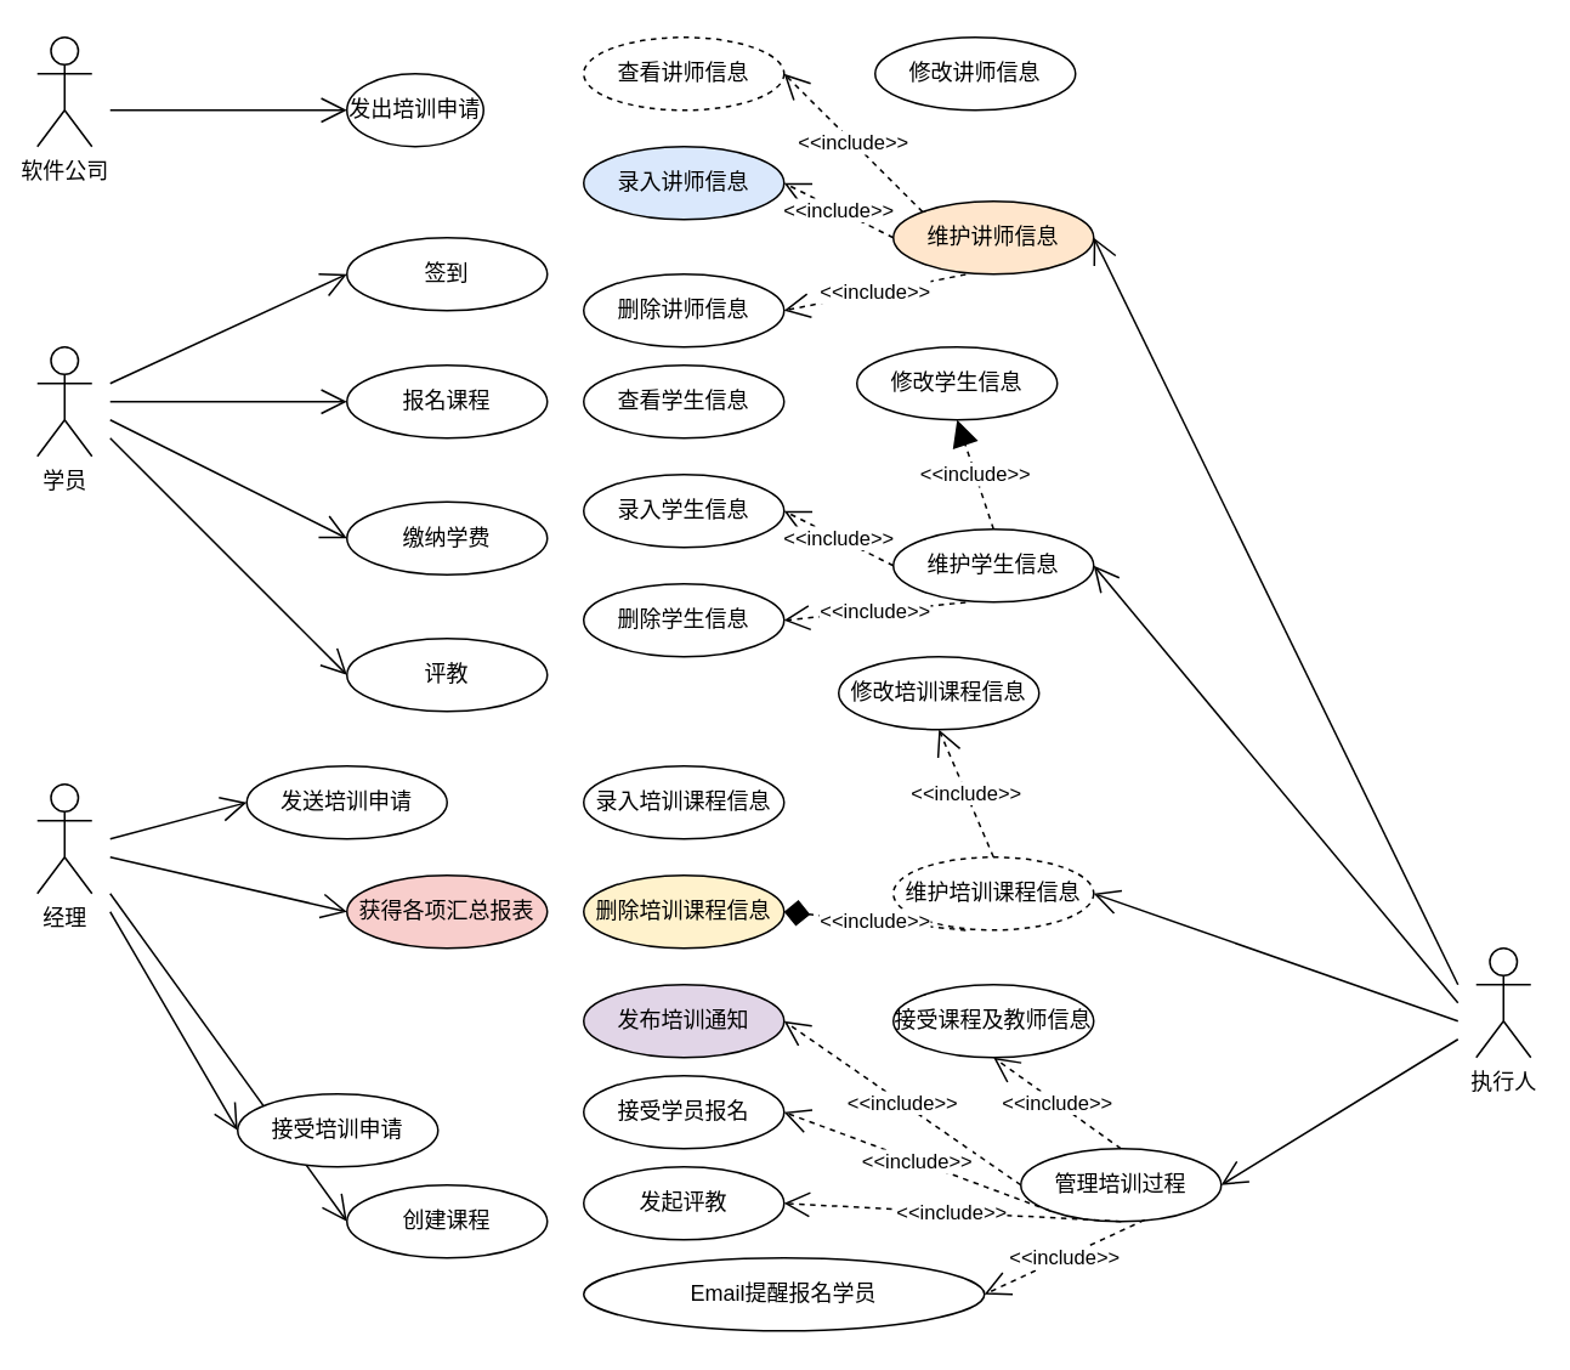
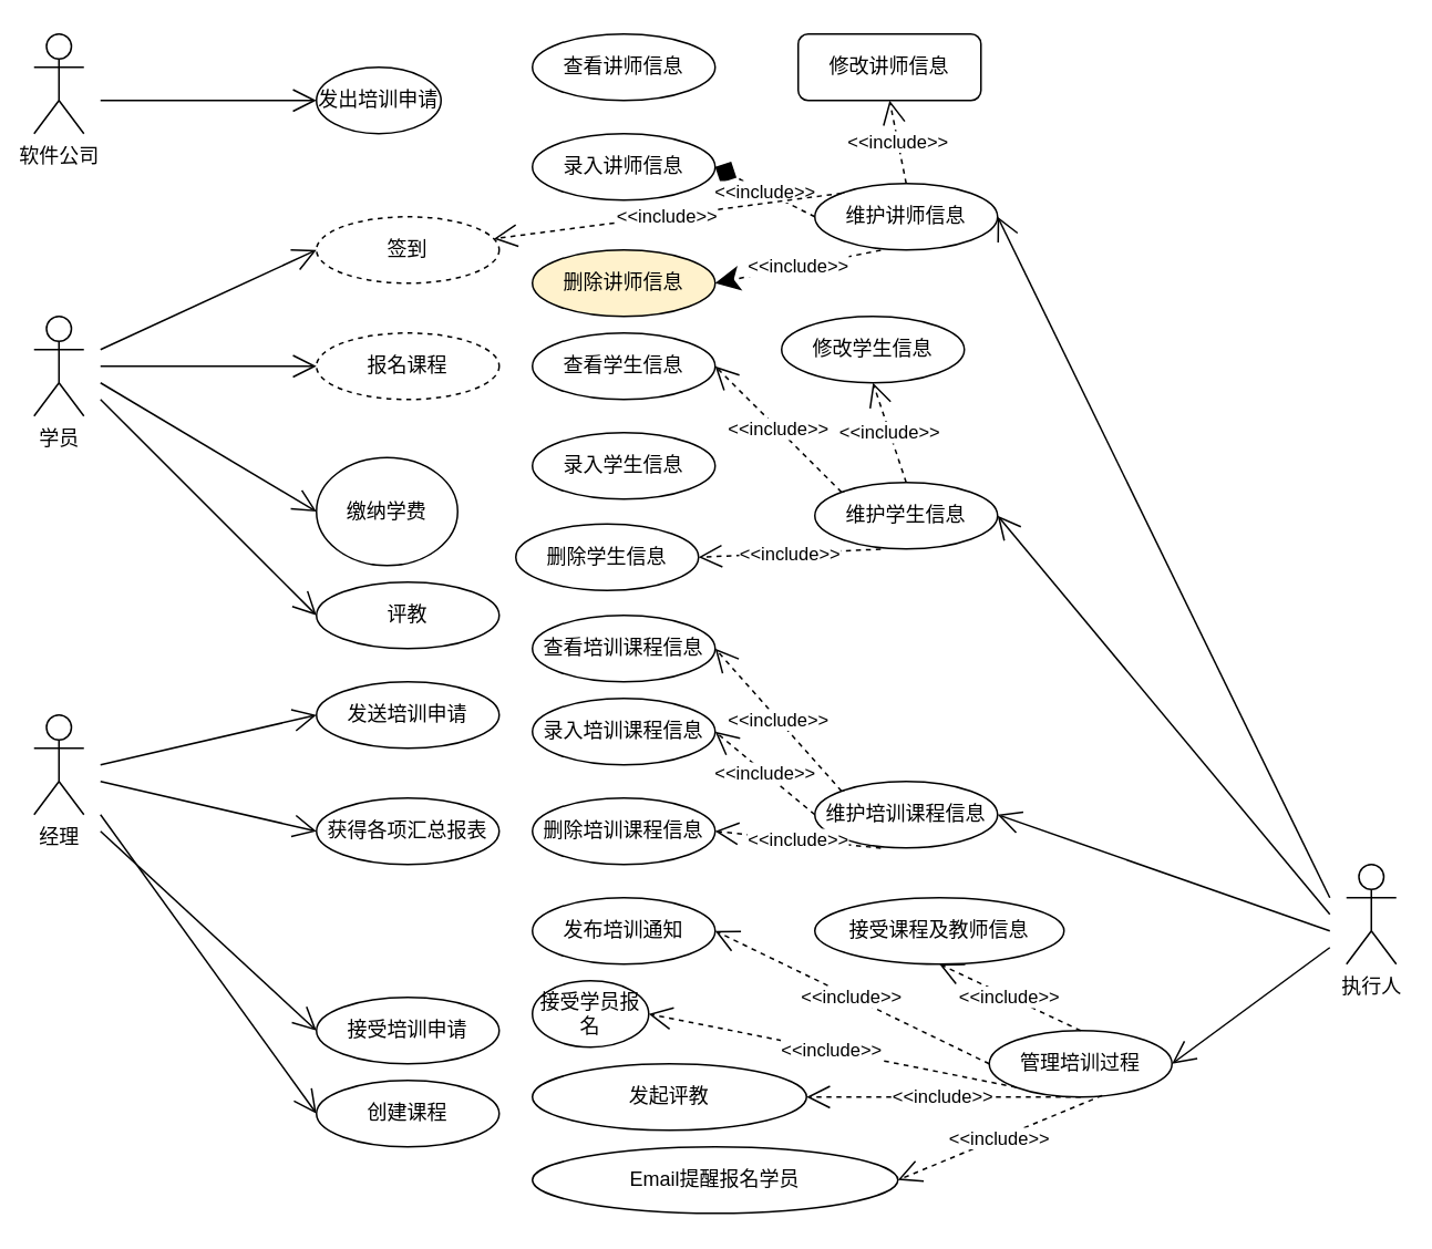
- <mxCell id="16" value="查看讲师信息" style="ellipse;whiteSpace=wrap;html=1;dashed=1;" parent="1" vertex="1"><mxGeometry x="320" y="20" width="110" height="40" as="geometry" /></mxCell>
+ <mxCell id="16" value="查看讲师信息" style="ellipse;whiteSpace=wrap;html=1;" parent="1" vertex="1"><mxGeometry x="320" y="20" width="110" height="40" as="geometry" /></mxCell>
- <mxCell id="18" value="修改讲师信息" style="ellipse;whiteSpace=wrap;html=1;" parent="1" vertex="1"><mxGeometry x="480" y="20" width="110" height="40" as="geometry" /></mxCell>
+ <mxCell id="18" value="修改讲师信息" style="whiteSpace=wrap;html=1;rounded=1;" parent="1" vertex="1"><mxGeometry x="480" y="20" width="110" height="40" as="geometry" /></mxCell>
- <mxCell id="15" value="&amp;lt;&amp;lt;include&amp;gt;&amp;gt;" style="endArrow=open;endSize=12;dashed=1;html=1;rounded=0;entryX=1;entryY=0.5;entryDx=0;entryDy=0;exitX=0;exitY=0;exitDx=0;exitDy=0;" parent="1" source="7" target="16" edge="1"><mxGeometry width="160" relative="1" as="geometry"><mxPoint x="510" y="110" as="sourcePoint" /><mxPoint x="480" y="40" as="targetPoint" /></mxGeometry></mxCell>
+ <mxCell id="15" value="&amp;lt;&amp;lt;include&amp;gt;&amp;gt;" style="endArrow=open;endSize=12;dashed=1;html=1;rounded=0;exitX=0;exitY=0;exitDx=0;exitDy=0;" parent="1" source="7" target="43" edge="1"><mxGeometry width="160" relative="1" as="geometry"><mxPoint x="510" y="110" as="sourcePoint" /><mxPoint x="480" y="40" as="targetPoint" /></mxGeometry></mxCell>
+ <mxCell id="17" value="&amp;lt;&amp;lt;include&amp;gt;&amp;gt;" style="endArrow=open;endSize=12;dashed=1;html=1;rounded=0;exitX=0.5;exitY=0;exitDx=0;exitDy=0;entryX=0.5;entryY=1;entryDx=0;entryDy=0;" parent="1" source="7" target="18" edge="1"><mxGeometry width="160" relative="1" as="geometry"><mxPoint x="720" y="-30" as="sourcePoint" /><mxPoint x="590" y="-30" as="targetPoint" /></mxGeometry></mxCell>
- <mxCell id="12" value="录入讲师信息" style="ellipse;whiteSpace=wrap;html=1;fillColor=#dae8fc;" parent="1" vertex="1"><mxGeometry x="320" y="80" width="110" height="40" as="geometry" /></mxCell>
+ <mxCell id="12" value="录入讲师信息" style="ellipse;whiteSpace=wrap;html=1;" parent="1" vertex="1"><mxGeometry x="320" y="80" width="110" height="40" as="geometry" /></mxCell>
- <mxCell id="11" value="&amp;lt;&amp;lt;include&amp;gt;&amp;gt;" style="endArrow=open;endSize=12;dashed=1;html=1;rounded=0;exitX=0;exitY=0.5;exitDx=0;exitDy=0;entryX=1;entryY=0.5;entryDx=0;entryDy=0;" parent="1" source="7" target="12" edge="1"><mxGeometry width="160" relative="1" as="geometry"><mxPoint x="250" y="190" as="sourcePoint" /><mxPoint x="360" y="130" as="targetPoint" /></mxGeometry></mxCell>
+ <mxCell id="11" value="&amp;lt;&amp;lt;include&amp;gt;&amp;gt;" style="endArrow=diamond;endSize=12;dashed=1;html=1;rounded=0;exitX=0;exitY=0.5;exitDx=0;exitDy=0;entryX=1;entryY=0.5;entryDx=0;entryDy=0;" parent="1" source="7" target="12" edge="1"><mxGeometry width="160" relative="1" as="geometry"><mxPoint x="250" y="190" as="sourcePoint" /><mxPoint x="360" y="130" as="targetPoint" /></mxGeometry></mxCell>
- <mxCell id="7" value="维护讲师信息" style="ellipse;whiteSpace=wrap;html=1;fillColor=#ffe6cc;" parent="1" vertex="1"><mxGeometry x="490" y="110" width="110" height="40" as="geometry" /></mxCell>
+ <mxCell id="7" value="维护讲师信息" style="ellipse;whiteSpace=wrap;html=1;" parent="1" vertex="1"><mxGeometry x="490" y="110" width="110" height="40" as="geometry" /></mxCell>
- <mxCell id="43" value="签到" style="ellipse;whiteSpace=wrap;html=1;" parent="1" vertex="1"><mxGeometry x="190" y="130" width="110" height="40" as="geometry" /></mxCell>
+ <mxCell id="43" value="签到" style="ellipse;whiteSpace=wrap;html=1;dashed=1;" parent="1" vertex="1"><mxGeometry x="190" y="130" width="110" height="40" as="geometry" /></mxCell>
- <mxCell id="13" value="&amp;lt;&amp;lt;include&amp;gt;&amp;gt;" style="endArrow=open;endSize=12;dashed=1;html=1;rounded=0;exitX=0.361;exitY=1.004;exitDx=0;exitDy=0;exitPerimeter=0;entryX=1;entryY=0.5;entryDx=0;entryDy=0;" parent="1" source="7" target="14" edge="1"><mxGeometry width="160" relative="1" as="geometry"><mxPoint x="550" y="200" as="sourcePoint" /><mxPoint x="420" y="200" as="targetPoint" /></mxGeometry></mxCell>
+ <mxCell id="13" value="&amp;lt;&amp;lt;include&amp;gt;&amp;gt;" style="endArrow=classic;endSize=12;dashed=1;html=1;rounded=0;exitX=0.361;exitY=1.004;exitDx=0;exitDy=0;exitPerimeter=0;entryX=1;entryY=0.5;entryDx=0;entryDy=0;" parent="1" source="7" target="14" edge="1"><mxGeometry width="160" relative="1" as="geometry"><mxPoint x="550" y="200" as="sourcePoint" /><mxPoint x="420" y="200" as="targetPoint" /></mxGeometry></mxCell>
- <mxCell id="14" value="删除讲师信息" style="ellipse;whiteSpace=wrap;html=1;" parent="1" vertex="1"><mxGeometry x="320" y="150" width="110" height="40" as="geometry" /></mxCell>
+ <mxCell id="14" value="删除讲师信息" style="ellipse;whiteSpace=wrap;html=1;fillColor=#fff2cc;" parent="1" vertex="1"><mxGeometry x="320" y="150" width="110" height="40" as="geometry" /></mxCell>
- <mxCell id="39" value="报名课程" style="ellipse;whiteSpace=wrap;html=1;" parent="1" vertex="1"><mxGeometry x="190" y="200" width="110" height="40" as="geometry" /></mxCell>
+ <mxCell id="39" value="报名课程" style="ellipse;whiteSpace=wrap;html=1;dashed=1;" parent="1" vertex="1"><mxGeometry x="190" y="200" width="110" height="40" as="geometry" /></mxCell>
- <mxCell id="26" value="&amp;lt;&amp;lt;include&amp;gt;&amp;gt;" style="endArrow=block;endSize=12;dashed=1;html=1;rounded=0;exitX=0.5;exitY=0;exitDx=0;exitDy=0;entryX=0.5;entryY=1;entryDx=0;entryDy=0;" parent="1" source="19" target="27" edge="1"><mxGeometry width="160" relative="1" as="geometry"><mxPoint x="720" y="150" as="sourcePoint" /><mxPoint x="590" y="150" as="targetPoint" /></mxGeometry></mxCell>
+ <mxCell id="26" value="&amp;lt;&amp;lt;include&amp;gt;&amp;gt;" style="endArrow=open;endSize=12;dashed=1;html=1;rounded=0;exitX=0.5;exitY=0;exitDx=0;exitDy=0;entryX=0.5;entryY=1;entryDx=0;entryDy=0;" parent="1" source="19" target="27" edge="1"><mxGeometry width="160" relative="1" as="geometry"><mxPoint x="720" y="150" as="sourcePoint" /><mxPoint x="590" y="150" as="targetPoint" /></mxGeometry></mxCell>
+ <mxCell id="24" value="&amp;lt;&amp;lt;include&amp;gt;&amp;gt;" style="endArrow=open;endSize=12;dashed=1;html=1;rounded=0;entryX=1;entryY=0.5;entryDx=0;entryDy=0;exitX=0;exitY=0;exitDx=0;exitDy=0;" parent="1" source="19" target="25" edge="1"><mxGeometry width="160" relative="1" as="geometry"><mxPoint x="510" as="sourcePoint" y="290" /><mxPoint x="480" y="220" as="targetPoint" /></mxGeometry></mxCell>
- <mxCell id="5" value="缴纳学费" style="ellipse;whiteSpace=wrap;html=1;" parent="1" vertex="1"><mxGeometry x="190" y="275" width="110" height="40" as="geometry" /></mxCell>
+ <mxCell id="5" value="缴纳学费" style="ellipse;whiteSpace=wrap;html=1;" parent="1" vertex="1"><mxGeometry x="190" y="275" width="85" height="65" as="geometry" /></mxCell>
- <mxCell id="20" value="&amp;lt;&amp;lt;include&amp;gt;&amp;gt;" style="endArrow=open;endSize=12;dashed=1;html=1;rounded=0;exitX=0;exitY=0.5;exitDx=0;exitDy=0;entryX=1;entryY=0.5;entryDx=0;entryDy=0;" parent="1" source="19" target="21" edge="1"><mxGeometry width="160" relative="1" as="geometry"><mxPoint x="250" y="370" as="sourcePoint" /><mxPoint x="360" y="310" as="targetPoint" /></mxGeometry></mxCell>
- <mxCell id="23" value="删除学生信息" style="ellipse;whiteSpace=wrap;html=1;" parent="1" vertex="1"><mxGeometry x="320" y="320" width="110" height="40" as="geometry" /></mxCell>
+ <mxCell id="23" value="删除学生信息" style="ellipse;whiteSpace=wrap;html=1;" parent="1" vertex="1"><mxGeometry x="310" y="315" width="110" height="40" as="geometry" /></mxCell>
- <mxCell id="36" value="修改培训课程信息" style="ellipse;whiteSpace=wrap;html=1;" parent="1" vertex="1"><mxGeometry x="460" y="360" width="110" height="40" as="geometry" /></mxCell>
+ <mxCell id="34" value="查看培训课程信息" style="ellipse;whiteSpace=wrap;html=1;" parent="1" vertex="1"><mxGeometry x="320" y="370" width="110" height="40" as="geometry" /></mxCell>
+ <mxCell id="33" value="&amp;lt;&amp;lt;include&amp;gt;&amp;gt;" style="endArrow=open;endSize=12;dashed=1;html=1;rounded=0;entryX=1;entryY=0.5;entryDx=0;entryDy=0;exitX=0;exitY=0;exitDx=0;exitDy=0;" parent="1" source="28" target="34" edge="1"><mxGeometry width="160" relative="1" as="geometry"><mxPoint x="480" y="470" as="sourcePoint" /><mxPoint x="450" y="400" as="targetPoint" /></mxGeometry></mxCell>
- <mxCell id="35" value="&amp;lt;&amp;lt;include&amp;gt;&amp;gt;" style="endArrow=open;endSize=12;dashed=1;html=1;rounded=0;exitX=0.5;exitY=0;exitDx=0;exitDy=0;entryX=0.5;entryY=1;entryDx=0;entryDy=0;" parent="1" source="28" target="36" edge="1"><mxGeometry width="160" relative="1" as="geometry"><mxPoint x="690" y="330" as="sourcePoint" /><mxPoint x="560" y="330" as="targetPoint" /></mxGeometry></mxCell>
- <mxCell id="55" value="发送培训申请" style="ellipse;whiteSpace=wrap;html=1;" parent="1" vertex="1"><mxGeometry x="135" y="420" width="110" height="40" as="geometry" /></mxCell>
+ <mxCell id="55" value="发送培训申请" style="ellipse;whiteSpace=wrap;html=1;" parent="1" vertex="1"><mxGeometry x="190" y="410" width="110" height="40" as="geometry" /></mxCell>
+ <mxCell id="29" value="&amp;lt;&amp;lt;include&amp;gt;&amp;gt;" style="endArrow=open;endSize=12;dashed=1;html=1;rounded=0;exitX=0;exitY=0.5;exitDx=0;exitDy=0;entryX=1;entryY=0.5;entryDx=0;entryDy=0;" parent="1" source="28" target="30" edge="1"><mxGeometry width="160" relative="1" as="geometry"><mxPoint x="220" y="550" as="sourcePoint" /><mxPoint x="330" y="490" as="targetPoint" /></mxGeometry></mxCell>
- <mxCell id="28" value="维护培训课程信息" style="ellipse;whiteSpace=wrap;html=1;dashed=1;" parent="1" vertex="1"><mxGeometry x="490" y="470" width="110" height="40" as="geometry" /></mxCell>
+ <mxCell id="28" value="维护培训课程信息" style="ellipse;whiteSpace=wrap;html=1;" parent="1" vertex="1"><mxGeometry x="490" y="470" width="110" height="40" as="geometry" /></mxCell>
- <mxCell id="57" value="获得各项汇总报表" style="ellipse;whiteSpace=wrap;html=1;fillColor=#f8cecc;" parent="1" vertex="1"><mxGeometry x="190" y="480" width="110" height="40" as="geometry" /></mxCell>
+ <mxCell id="57" value="获得各项汇总报表" style="ellipse;whiteSpace=wrap;html=1;" parent="1" vertex="1"><mxGeometry x="190" y="480" width="110" height="40" as="geometry" /></mxCell>
- <mxCell id="32" value="删除培训课程信息" style="ellipse;whiteSpace=wrap;html=1;fillColor=#fff2cc;" parent="1" vertex="1"><mxGeometry x="320" y="480" width="110" height="40" as="geometry" /></mxCell>
+ <mxCell id="32" value="删除培训课程信息" style="ellipse;whiteSpace=wrap;html=1;" parent="1" vertex="1"><mxGeometry x="320" y="480" width="110" height="40" as="geometry" /></mxCell>
- <mxCell id="31" value="&amp;lt;&amp;lt;include&amp;gt;&amp;gt;" style="endArrow=diamond;endSize=12;dashed=1;html=1;rounded=0;exitX=0.361;exitY=1.004;exitDx=0;exitDy=0;exitPerimeter=0;entryX=1;entryY=0.5;entryDx=0;entryDy=0;" parent="1" source="28" target="32" edge="1"><mxGeometry width="160" relative="1" as="geometry"><mxPoint x="520" y="560" as="sourcePoint" /><mxPoint x="390" y="560" as="targetPoint" /></mxGeometry></mxCell>
+ <mxCell id="31" value="&amp;lt;&amp;lt;include&amp;gt;&amp;gt;" style="endArrow=open;endSize=12;dashed=1;html=1;rounded=0;exitX=0.361;exitY=1.004;exitDx=0;exitDy=0;exitPerimeter=0;entryX=1;entryY=0.5;entryDx=0;entryDy=0;" parent="1" source="28" target="32" edge="1"><mxGeometry width="160" relative="1" as="geometry"><mxPoint x="520" y="560" as="sourcePoint" /><mxPoint x="390" y="560" as="targetPoint" /></mxGeometry></mxCell>
- <mxCell id="49" value="发布培训通知" style="ellipse;whiteSpace=wrap;html=1;fillColor=#e1d5e7;" parent="1" vertex="1"><mxGeometry x="320" y="540" width="110" height="40" as="geometry" /></mxCell>
+ <mxCell id="49" value="发布培训通知" style="ellipse;whiteSpace=wrap;html=1;" parent="1" vertex="1"><mxGeometry x="320" y="540" width="110" height="40" as="geometry" /></mxCell>
- <mxCell id="61" value="接受课程及教师信息" style="ellipse;whiteSpace=wrap;html=1;" parent="1" vertex="1"><mxGeometry x="490" y="540" width="110" height="40" as="geometry" /></mxCell>
+ <mxCell id="61" value="接受课程及教师信息" style="ellipse;whiteSpace=wrap;html=1;" parent="1" vertex="1"><mxGeometry x="490" y="540" width="150" height="40" as="geometry" /></mxCell>
- <mxCell id="51" value="接受学员报名" style="ellipse;whiteSpace=wrap;html=1;" parent="1" vertex="1"><mxGeometry x="320" y="590" width="110" height="40" as="geometry" /></mxCell>
+ <mxCell id="51" value="接受学员报名" style="ellipse;whiteSpace=wrap;html=1;" parent="1" vertex="1"><mxGeometry x="320" y="590" width="70" height="40" as="geometry" /></mxCell>
- <mxCell id="64" value="接受培训申请" style="ellipse;whiteSpace=wrap;html=1;" vertex="1" parent="1"><mxGeometry x="130" y="600" width="110" height="40" as="geometry" /></mxCell>
+ <mxCell id="64" value="接受培训申请" style="ellipse;whiteSpace=wrap;html=1;" vertex="1" parent="1"><mxGeometry x="190" y="600" width="110" height="40" as="geometry" /></mxCell>
- <mxCell id="45" value="管理培训过程" style="ellipse;whiteSpace=wrap;html=1;" parent="1" vertex="1"><mxGeometry x="560" y="630" width="110" height="40" as="geometry" /></mxCell>
+ <mxCell id="45" value="管理培训过程" style="ellipse;whiteSpace=wrap;html=1;" parent="1" vertex="1"><mxGeometry x="595" y="620" width="110" height="40" as="geometry" /></mxCell>
- <mxCell id="47" value="发起评教" style="ellipse;whiteSpace=wrap;html=1;" parent="1" vertex="1"><mxGeometry x="320" y="640" width="110" height="40" as="geometry" /></mxCell>
+ <mxCell id="47" value="发起评教" style="ellipse;whiteSpace=wrap;html=1;" parent="1" vertex="1"><mxGeometry x="320" y="640" width="165" height="40" as="geometry" /></mxCell>
